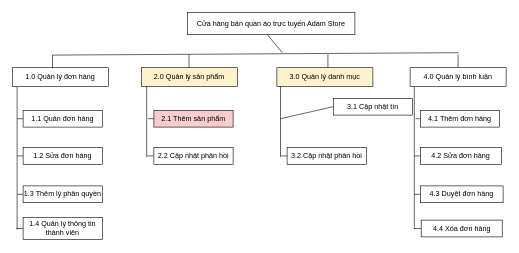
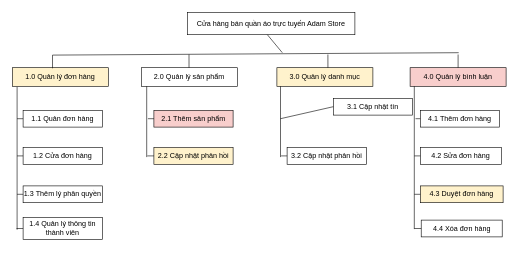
- <mxCell id="3" value="1.0 Quản lý đơn hàng" style="rounded=0;whiteSpace=wrap;html=1;" parent="1" vertex="1"><mxGeometry x="20" y="112" width="160" height="31" as="geometry" /></mxCell>
+ <mxCell id="3" value="1.0 Quản lý đơn hàng" style="rounded=0;whiteSpace=wrap;html=1;fillColor=#fff2cc;" parent="1" vertex="1"><mxGeometry x="20" y="112" width="160" height="31" as="geometry" /></mxCell>
- <mxCell id="4" value="2.0 Quản lý sản phẩm" style="rounded=0;whiteSpace=wrap;html=1;fillColor=#fff2cc;" parent="1" vertex="1"><mxGeometry x="235" y="112" width="160" height="31" as="geometry" /></mxCell>
+ <mxCell id="4" value="2.0 Quản lý sản phẩm" style="rounded=0;whiteSpace=wrap;html=1;" parent="1" vertex="1"><mxGeometry x="235" y="112" width="160" height="31" as="geometry" /></mxCell>
- <mxCell id="6" value="4.0 Quản lý bình luận" style="rounded=0;whiteSpace=wrap;html=1;" parent="1" vertex="1"><mxGeometry x="683" y="112" width="160" height="31" as="geometry" /></mxCell>
+ <mxCell id="6" value="4.0 Quản lý bình luận" style="rounded=0;whiteSpace=wrap;html=1;fillColor=#f8cecc;" parent="1" vertex="1"><mxGeometry x="683" y="112" width="160" height="31" as="geometry" /></mxCell>
- <mxCell id="8" value="1.2 Sửa đơn hàng" style="rounded=0;whiteSpace=wrap;html=1;" parent="1" vertex="1"><mxGeometry x="38" y="245" width="132" height="28" as="geometry" /></mxCell>
+ <mxCell id="8" value="1.2 Cửa đơn hàng" style="rounded=0;whiteSpace=wrap;html=1;" parent="1" vertex="1"><mxGeometry x="38" y="245" width="132" height="28" as="geometry" /></mxCell>
- <mxCell id="12" value="2.2 Cập nhật phản hồi" style="rounded=0;whiteSpace=wrap;html=1;" parent="1" vertex="1"><mxGeometry x="256" y="245" width="132" height="28" as="geometry" /></mxCell>
+ <mxCell id="12" value="2.2 Cập nhật phản hồi" style="rounded=0;whiteSpace=wrap;html=1;fillColor=#fff2cc;" parent="1" vertex="1"><mxGeometry x="256" y="245" width="132" height="28" as="geometry" /></mxCell>
- <mxCell id="17" value="4.3 Duyệt đơn hàng" style="rounded=0;whiteSpace=wrap;html=1;" parent="1" vertex="1"><mxGeometry x="700" y="309" width="138" height="28" as="geometry" /></mxCell>
+ <mxCell id="17" value="4.3 Duyệt đơn hàng" style="rounded=0;whiteSpace=wrap;html=1;fillColor=#fff2cc;" parent="1" vertex="1"><mxGeometry x="700" y="309" width="138" height="28" as="geometry" /></mxCell>
